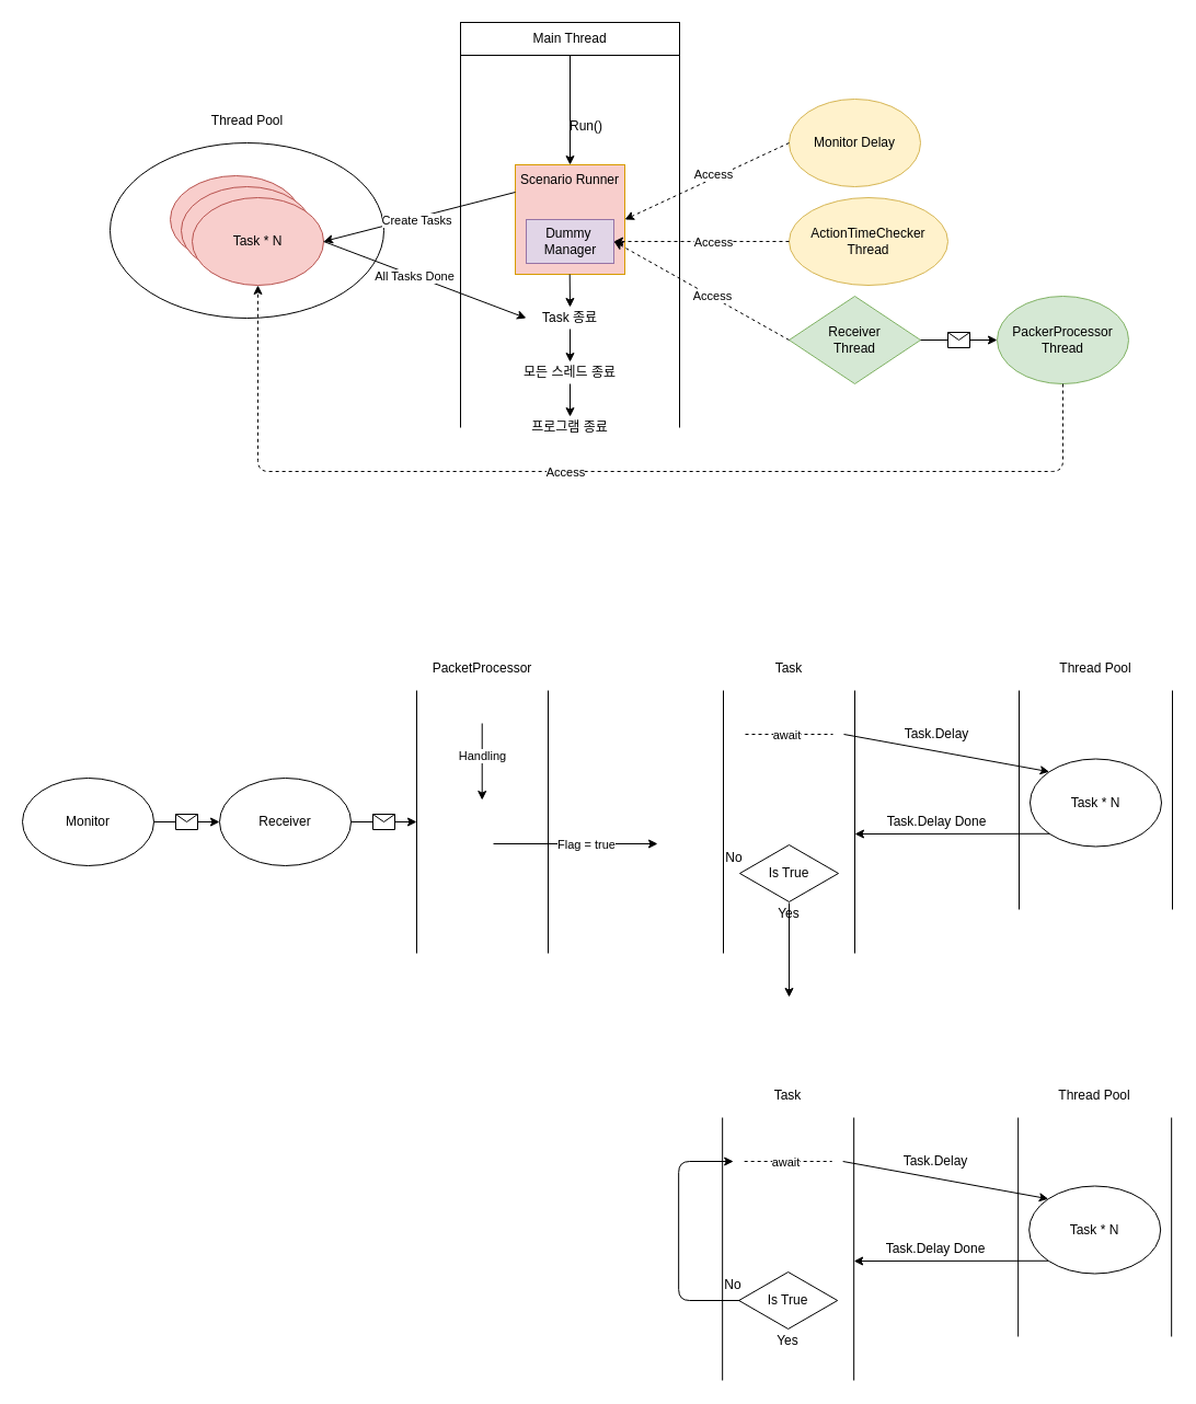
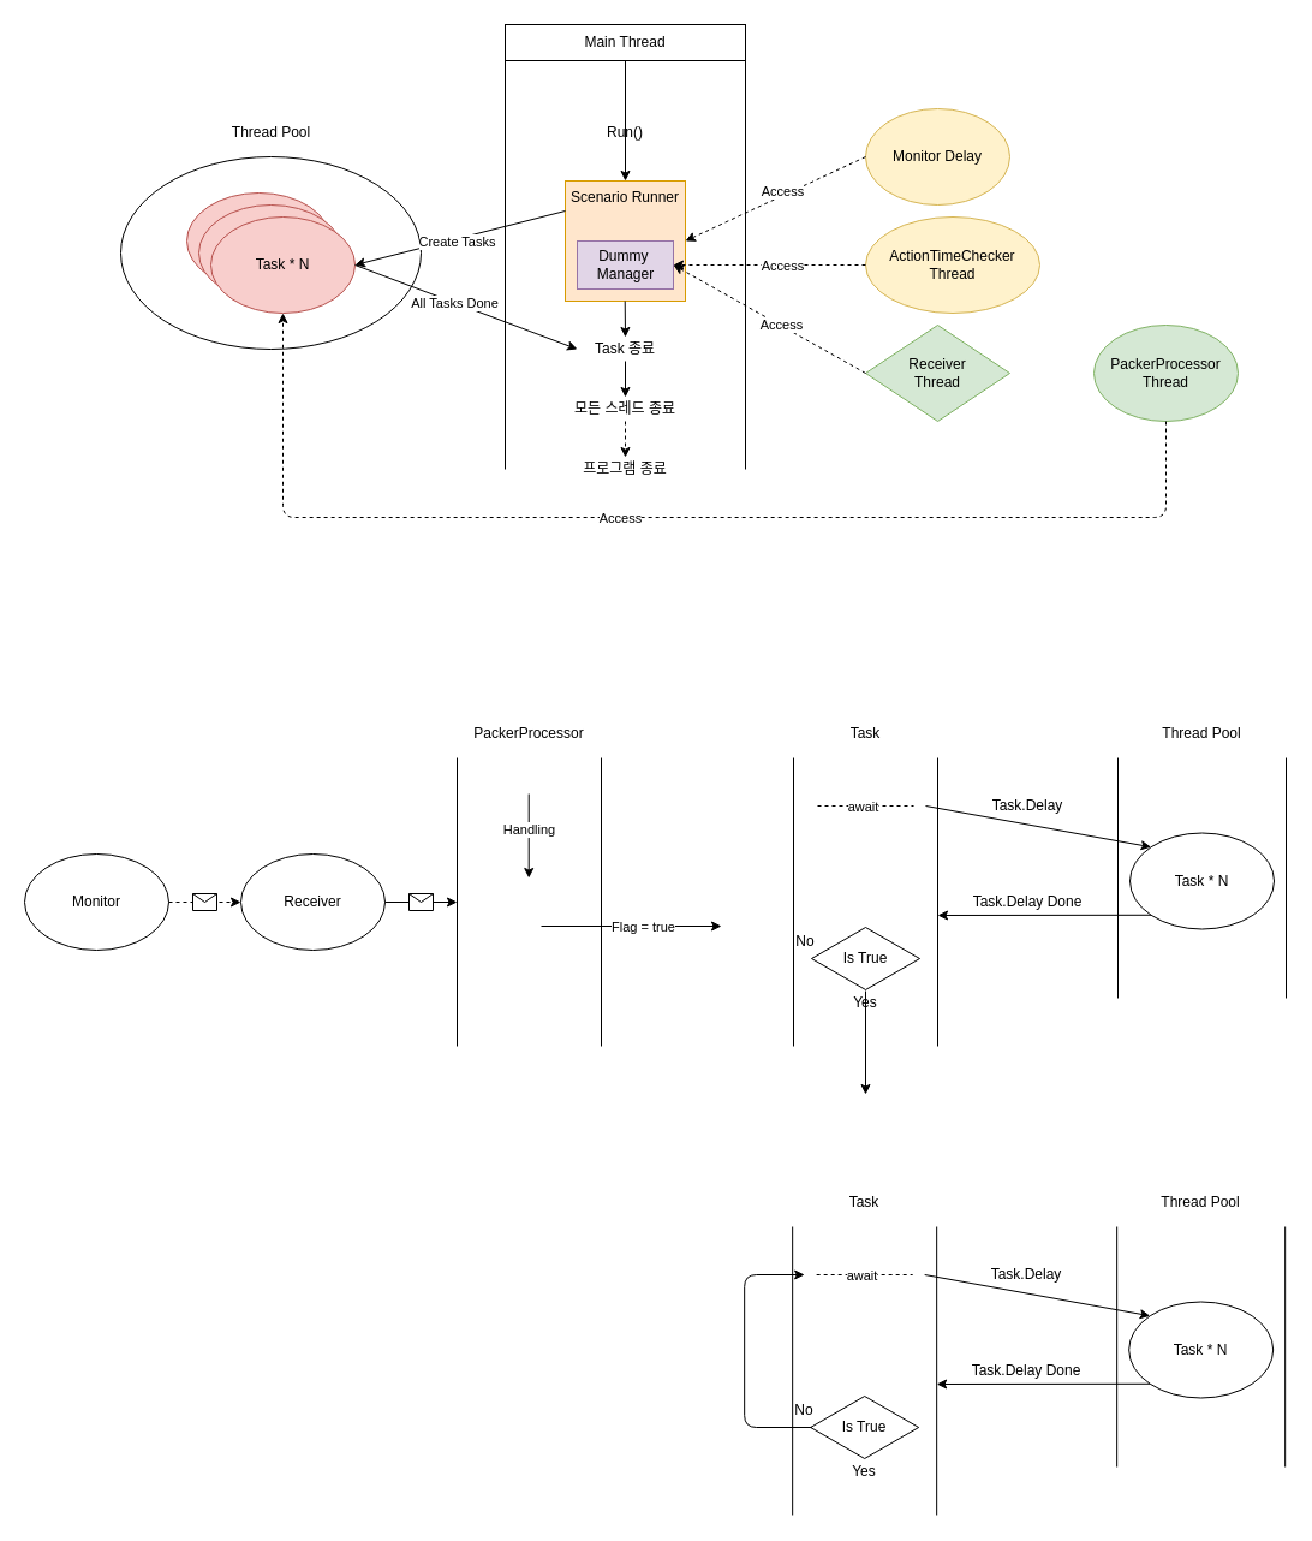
- <mxCell id="75" value="Run()" style="text;html=1;strokeColor=none;fillColor=none;align=center;verticalAlign=middle;whiteSpace=wrap;rounded=0;" parent="1" vertex="1"><mxGeometry x="515" y="105" width="40" height="20" as="geometry" /></mxCell>
+ <mxCell id="75" value="Run()" style="text;html=1;strokeColor=none;fillColor=none;align=center;verticalAlign=middle;whiteSpace=wrap;rounded=0;" parent="1" vertex="1"><mxGeometry x="500" y="100" width="40" height="20" as="geometry" /></mxCell>
- <mxCell id="53" value="Scenario Runner" style="whiteSpace=wrap;html=1;align=center;verticalAlign=top;fillColor=#f8cecc;strokeColor=#d79b00;" parent="1" vertex="1"><mxGeometry x="470" y="150" width="100" height="100" as="geometry" /></mxCell>
+ <mxCell id="53" value="Scenario Runner" style="whiteSpace=wrap;html=1;align=center;verticalAlign=top;fillColor=#ffe6cc;strokeColor=#d79b00;" parent="1" vertex="1"><mxGeometry x="470" y="150" width="100" height="100" as="geometry" /></mxCell>
- <mxCell id="68" value="" style="endArrow=classic;html=1;exitX=1;exitY=0.5;exitDx=0;exitDy=0;entryX=0;entryY=0.5;entryDx=0;entryDy=0;" parent="1" source="52" target="51" edge="1"><mxGeometry relative="1" as="geometry"><mxPoint x="820" y="240" as="sourcePoint" /><mxPoint x="920" y="240" as="targetPoint" /></mxGeometry></mxCell>
- <mxCell id="69" value="" style="shape=message;html=1;outlineConnect=0;" parent="68" vertex="1"><mxGeometry width="20" height="14" relative="1" as="geometry"><mxPoint x="-10" y="-7" as="offset" /></mxGeometry></mxCell>
- <mxCell id="80" value="" style="endArrow=classic;html=1;exitX=0.5;exitY=1;exitDx=0;exitDy=0;entryX=0.5;entryY=0;entryDx=0;entryDy=0;" parent="1" source="77" target="78" edge="1"><mxGeometry width="50" height="50" relative="1" as="geometry"><mxPoint x="530" y="310" as="sourcePoint" /><mxPoint x="530" y="340" as="targetPoint" /></mxGeometry></mxCell>
+ <mxCell id="80" value="" style="endArrow=classic;html=1;exitX=0.5;exitY=1;exitDx=0;exitDy=0;entryX=0.5;entryY=0;entryDx=0;entryDy=0;dashed=1;" parent="1" source="77" target="78" edge="1"><mxGeometry width="50" height="50" relative="1" as="geometry"><mxPoint x="530" y="310" as="sourcePoint" /><mxPoint x="530" y="340" as="targetPoint" /></mxGeometry></mxCell>
- <mxCell id="17" value="PacketProcessor" style="text;html=1;strokeColor=none;fillColor=none;align=center;verticalAlign=middle;whiteSpace=wrap;rounded=0;" parent="1" vertex="1"><mxGeometry x="380" y="590" width="120" height="40" as="geometry" /></mxCell>
+ <mxCell id="17" value="PackerProcessor" style="text;html=1;strokeColor=none;fillColor=none;align=center;verticalAlign=middle;whiteSpace=wrap;rounded=0;" parent="1" vertex="1"><mxGeometry x="380" y="590" width="120" height="40" as="geometry" /></mxCell>
- <mxCell id="45" value="" style="endArrow=classic;html=1;exitX=1;exitY=0.5;exitDx=0;exitDy=0;entryX=0;entryY=0.5;entryDx=0;entryDy=0;" parent="1" source="43" target="44" edge="1"><mxGeometry relative="1" as="geometry"><mxPoint x="240" y="720" as="sourcePoint" /><mxPoint x="340" y="720" as="targetPoint" /></mxGeometry></mxCell>
+ <mxCell id="45" value="" style="endArrow=classic;html=1;exitX=1;exitY=0.5;exitDx=0;exitDy=0;entryX=0;entryY=0.5;entryDx=0;entryDy=0;dashed=1;" parent="1" source="43" target="44" edge="1"><mxGeometry relative="1" as="geometry"><mxPoint x="240" y="720" as="sourcePoint" /><mxPoint x="340" y="720" as="targetPoint" /></mxGeometry></mxCell>
